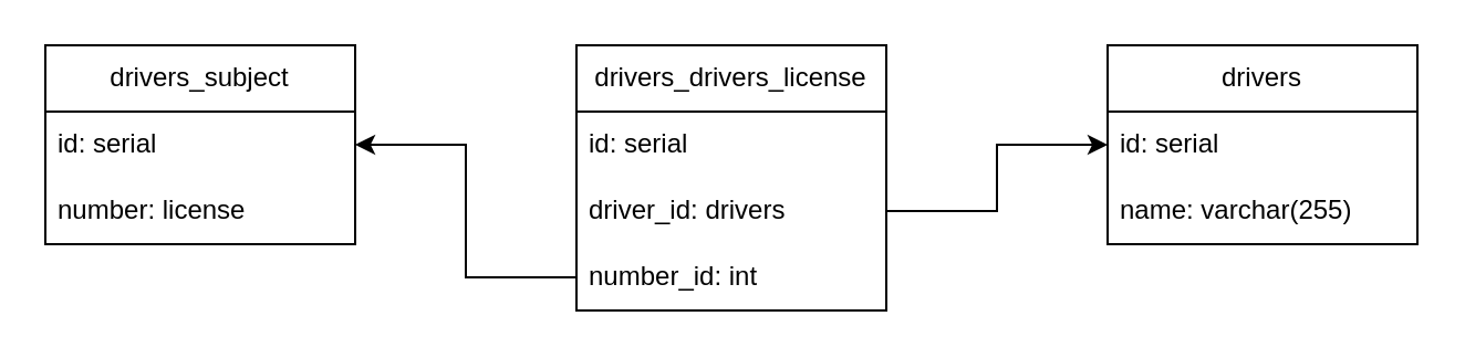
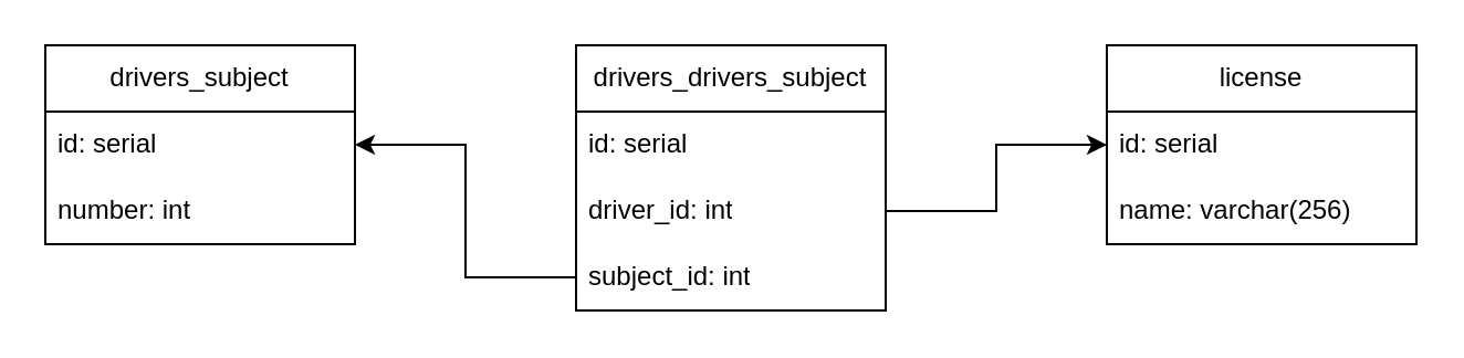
- <mxCell id="5" value="drivers_drivers_license" style="swimlane;fontStyle=0;childLayout=stackLayout;horizontal=1;startSize=30;horizontalStack=0;resizeParent=1;resizeParentMax=0;resizeLast=0;collapsible=1;marginBottom=0;whiteSpace=wrap;html=1;" parent="1" vertex="1"><mxGeometry x="260" y="20" width="140" height="120" as="geometry" /></mxCell>
+ <mxCell id="5" value="drivers_drivers_subject" style="swimlane;fontStyle=0;childLayout=stackLayout;horizontal=1;startSize=30;horizontalStack=0;resizeParent=1;resizeParentMax=0;resizeLast=0;collapsible=1;marginBottom=0;whiteSpace=wrap;html=1;" parent="1" vertex="1"><mxGeometry x="260" y="20" width="140" height="120" as="geometry" /></mxCell>
- <mxCell id="10" value="&lt;div&gt;drivers&lt;/div&gt;" style="swimlane;fontStyle=0;childLayout=stackLayout;horizontal=1;startSize=30;horizontalStack=0;resizeParent=1;resizeParentMax=0;resizeLast=0;collapsible=1;marginBottom=0;whiteSpace=wrap;html=1;" vertex="1" parent="1"><mxGeometry x="500" y="20" width="140" height="90" as="geometry" /></mxCell>
+ <mxCell id="10" value="&lt;div&gt;license&lt;/div&gt;" style="swimlane;fontStyle=0;childLayout=stackLayout;horizontal=1;startSize=30;horizontalStack=0;resizeParent=1;resizeParentMax=0;resizeLast=0;collapsible=1;marginBottom=0;whiteSpace=wrap;html=1;" vertex="1" parent="1"><mxGeometry x="500" y="20" width="140" height="90" as="geometry" /></mxCell>
- <mxCell id="4" value="number: license" style="text;strokeColor=none;fillColor=none;align=left;verticalAlign=middle;spacingLeft=4;spacingRight=4;overflow=hidden;points=[[0,0.5],[1,0.5]];portConstraint=eastwest;rotatable=0;whiteSpace=wrap;html=1;" parent="2" vertex="1"><mxGeometry y="60" width="140" height="30" as="geometry" /></mxCell>
+ <mxCell id="4" value="number: int" style="text;strokeColor=none;fillColor=none;align=left;verticalAlign=middle;spacingLeft=4;spacingRight=4;overflow=hidden;points=[[0,0.5],[1,0.5]];portConstraint=eastwest;rotatable=0;whiteSpace=wrap;html=1;" parent="2" vertex="1"><mxGeometry y="60" width="140" height="30" as="geometry" /></mxCell>
- <mxCell id="7" value="driver_id: drivers" style="text;strokeColor=none;fillColor=none;align=left;verticalAlign=middle;spacingLeft=4;spacingRight=4;overflow=hidden;points=[[0,0.5],[1,0.5]];portConstraint=eastwest;rotatable=0;whiteSpace=wrap;html=1;" parent="5" vertex="1"><mxGeometry y="60" width="140" height="30" as="geometry" /></mxCell>
+ <mxCell id="7" value="driver_id: int" style="text;strokeColor=none;fillColor=none;align=left;verticalAlign=middle;spacingLeft=4;spacingRight=4;overflow=hidden;points=[[0,0.5],[1,0.5]];portConstraint=eastwest;rotatable=0;whiteSpace=wrap;html=1;" parent="5" vertex="1"><mxGeometry y="60" width="140" height="30" as="geometry" /></mxCell>
- <mxCell id="12" value="name: varchar(255)" style="text;strokeColor=none;fillColor=none;align=left;verticalAlign=middle;spacingLeft=4;spacingRight=4;overflow=hidden;points=[[0,0.5],[1,0.5]];portConstraint=eastwest;rotatable=0;whiteSpace=wrap;html=1;" vertex="1" parent="10"><mxGeometry y="60" width="140" height="30" as="geometry" /></mxCell>
+ <mxCell id="12" value="name: varchar(256)" style="text;strokeColor=none;fillColor=none;align=left;verticalAlign=middle;spacingLeft=4;spacingRight=4;overflow=hidden;points=[[0,0.5],[1,0.5]];portConstraint=eastwest;rotatable=0;whiteSpace=wrap;html=1;" vertex="1" parent="10"><mxGeometry y="60" width="140" height="30" as="geometry" /></mxCell>
- <mxCell id="8" value="number_id: int" style="text;strokeColor=none;fillColor=none;align=left;verticalAlign=middle;spacingLeft=4;spacingRight=4;overflow=hidden;points=[[0,0.5],[1,0.5]];portConstraint=eastwest;rotatable=0;whiteSpace=wrap;html=1;" parent="5" vertex="1"><mxGeometry y="90" width="140" height="30" as="geometry" /></mxCell>
+ <mxCell id="8" value="subject_id: int" style="text;strokeColor=none;fillColor=none;align=left;verticalAlign=middle;spacingLeft=4;spacingRight=4;overflow=hidden;points=[[0,0.5],[1,0.5]];portConstraint=eastwest;rotatable=0;whiteSpace=wrap;html=1;" parent="5" vertex="1"><mxGeometry y="90" width="140" height="30" as="geometry" /></mxCell>
